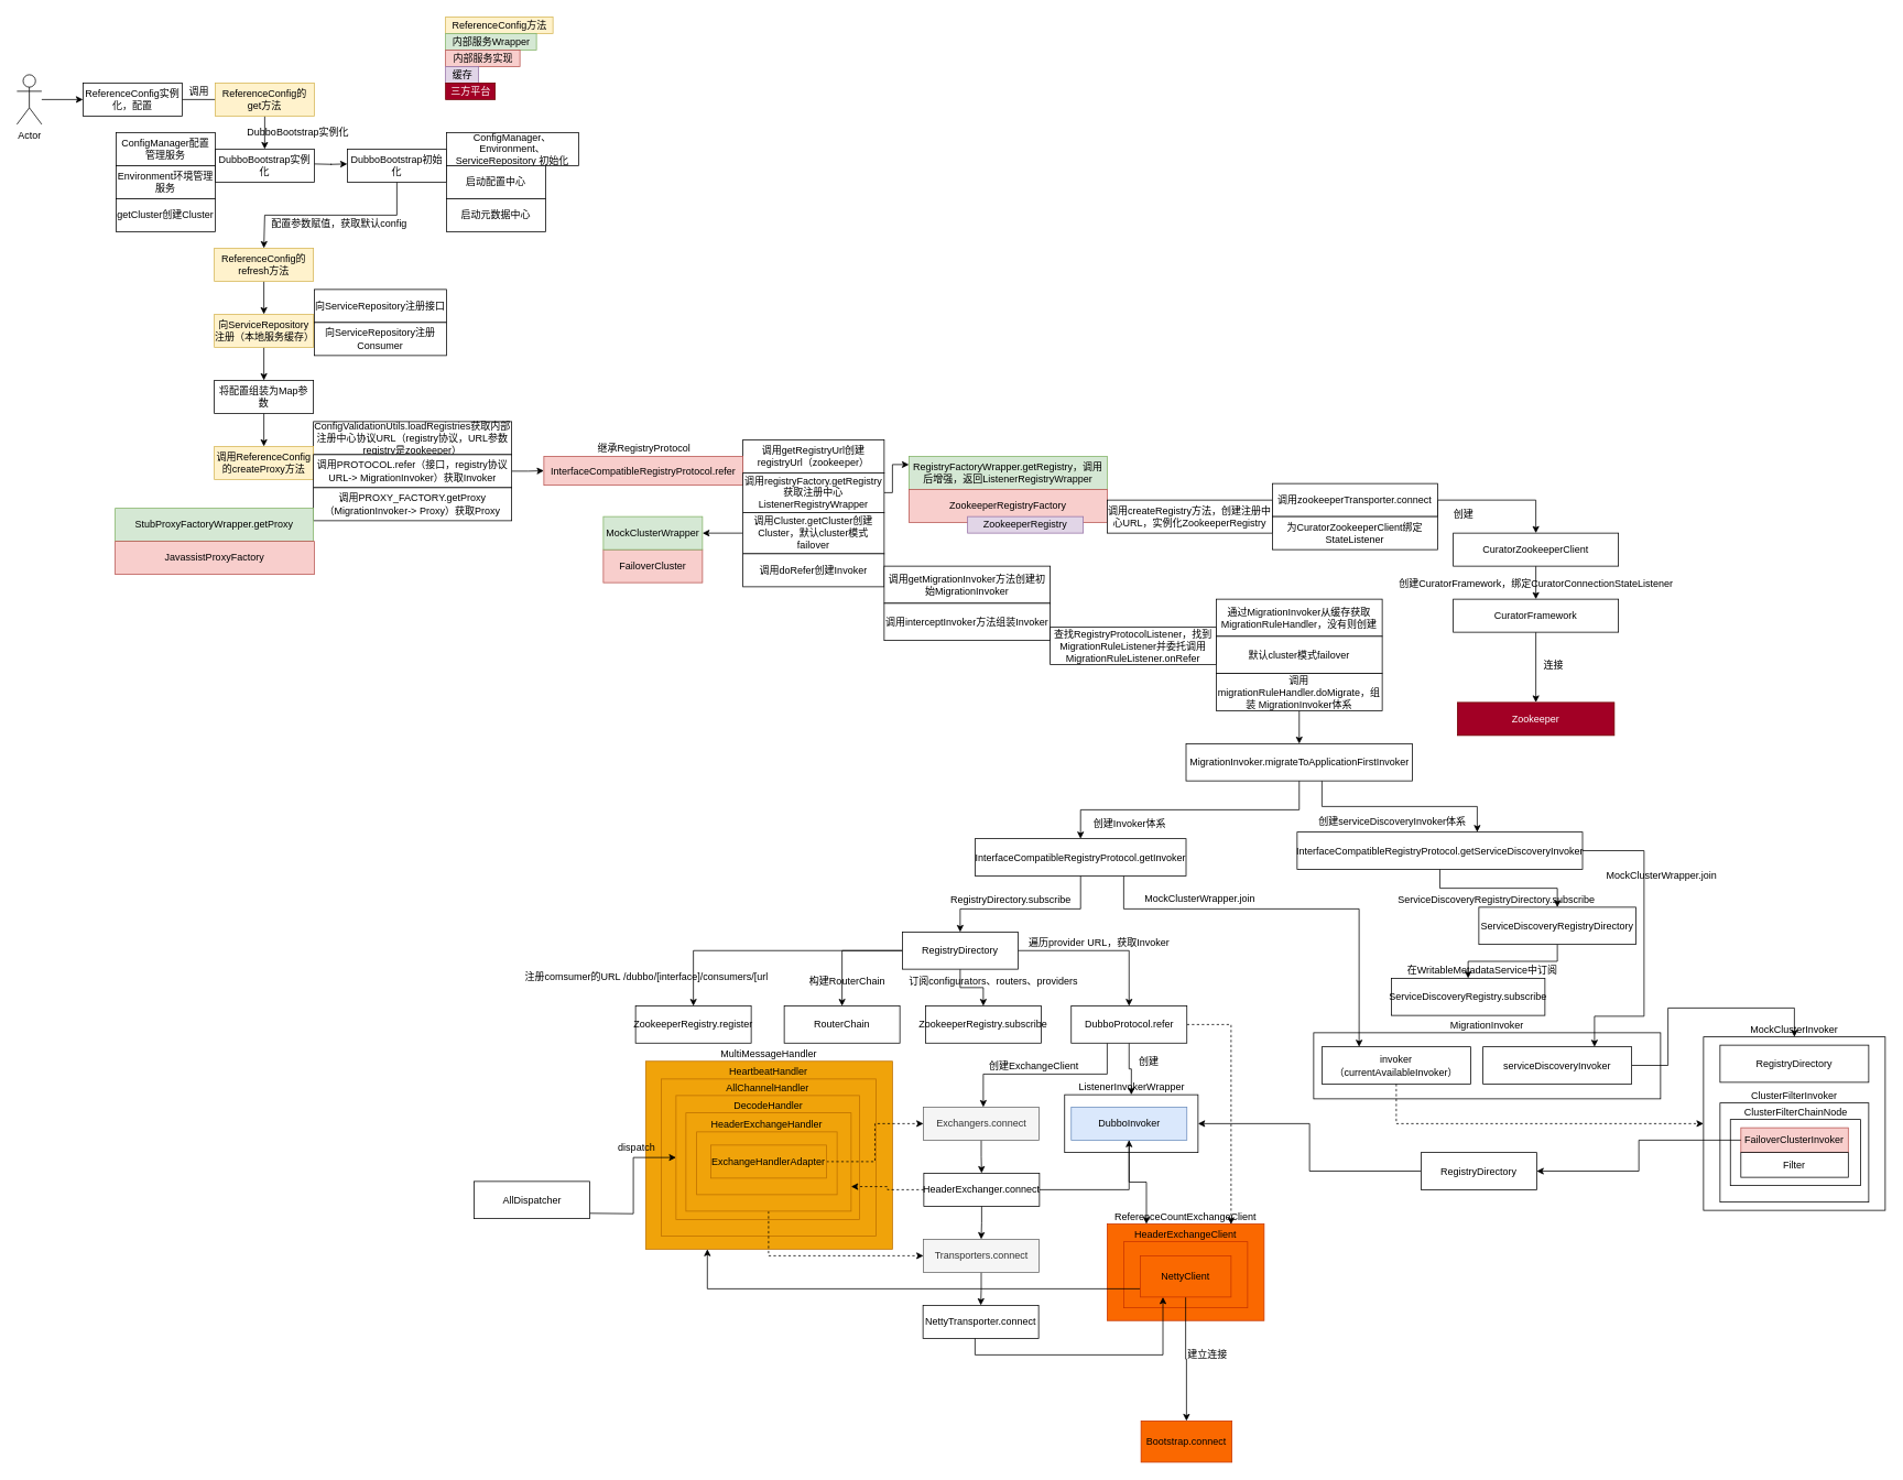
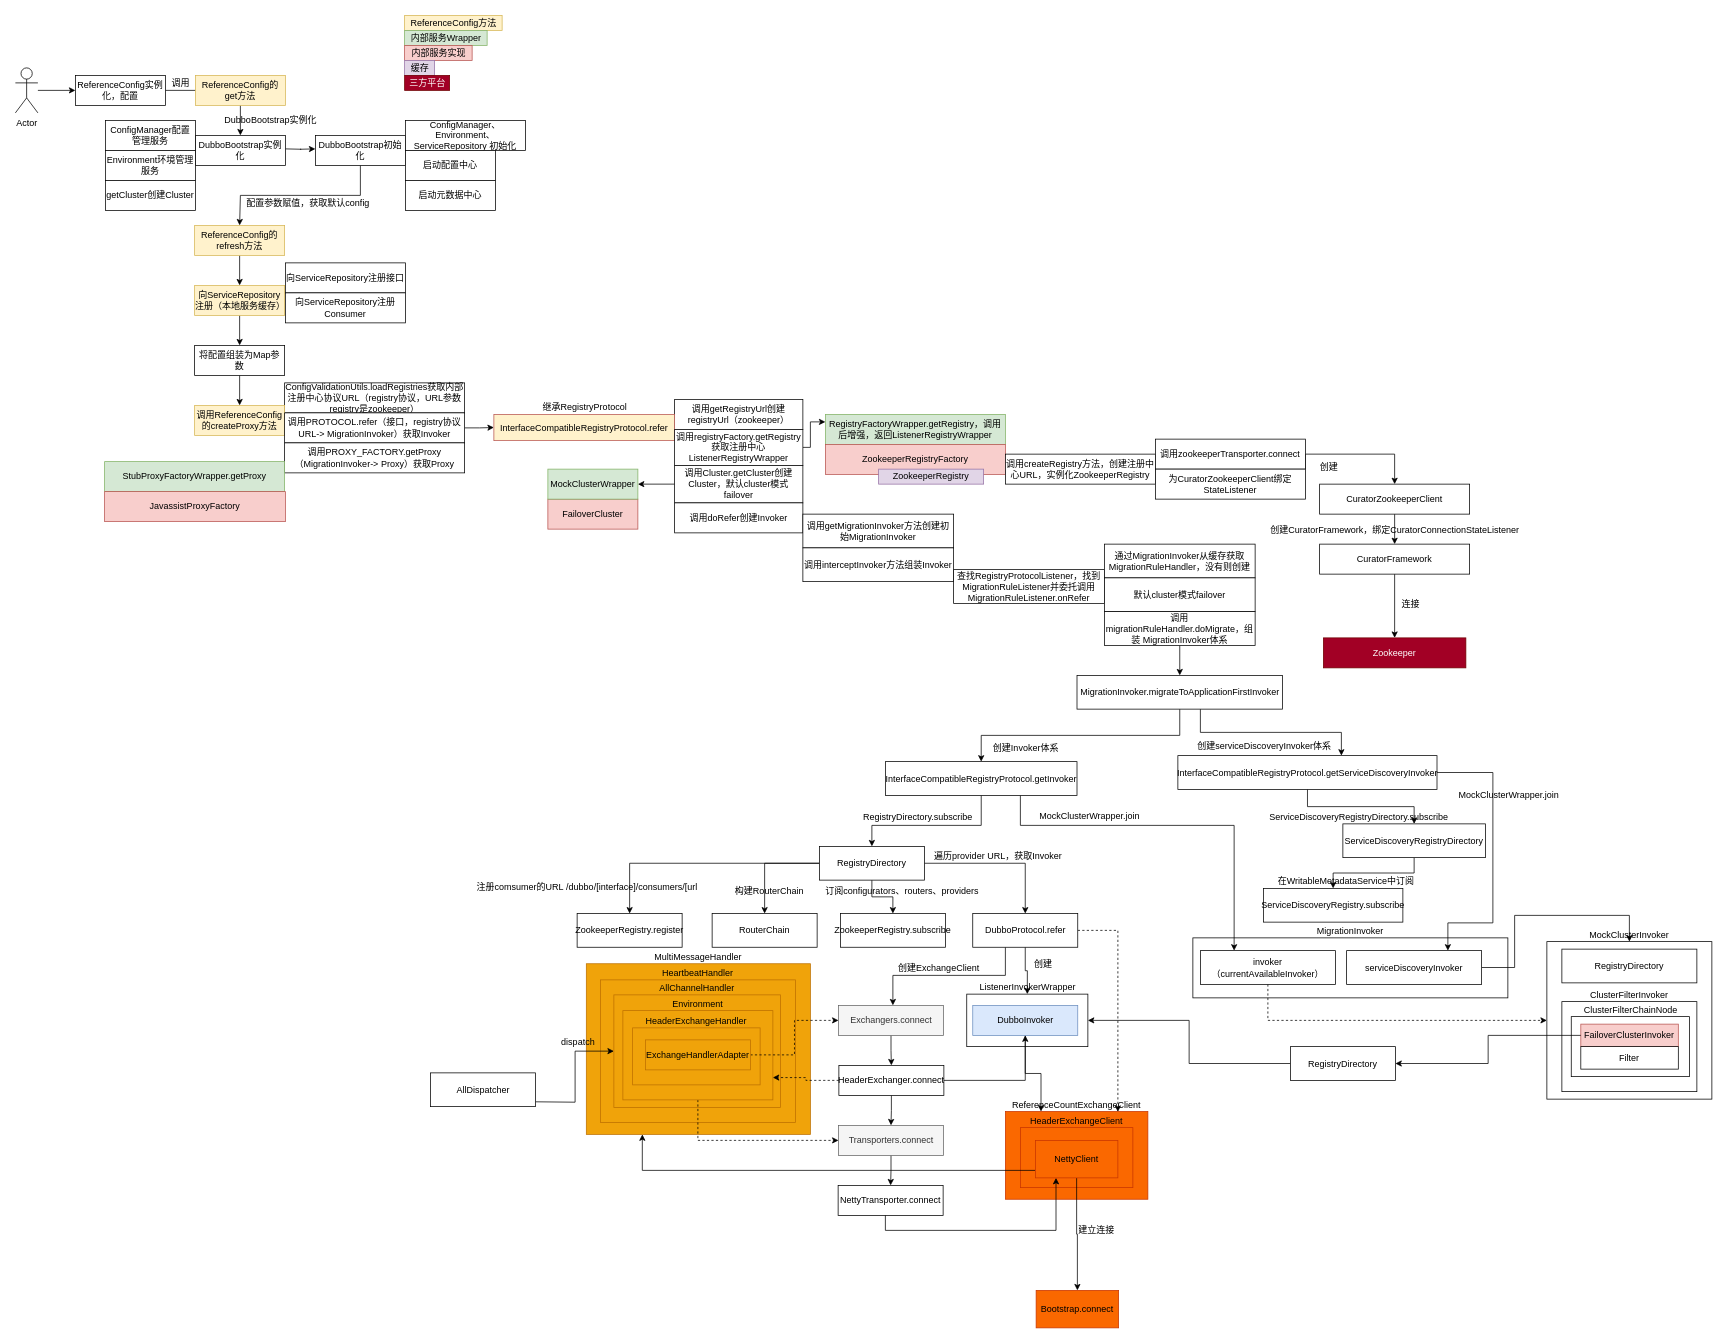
- <mxCell id="45" value="InterfaceCompatibleRegistryProtocol.refer" style="rounded=0;whiteSpace=wrap;html=1;fillColor=#f8cecc;strokeColor=#b85450;" parent="1" vertex="1"><mxGeometry x="658" y="552" width="241" height="35" as="geometry" /></mxCell>
+ <mxCell id="45" value="InterfaceCompatibleRegistryProtocol.refer" style="rounded=0;whiteSpace=wrap;html=1;fillColor=#fff2cc;strokeColor=#b85450;" parent="1" vertex="1"><mxGeometry x="658" y="552" width="241" height="35" as="geometry" /></mxCell>
- <mxCell id="8" value="&lt;div style=&quot;text-align: left&quot;&gt;DecodeHandler&lt;br&gt;&lt;/div&gt;" style="rounded=0;whiteSpace=wrap;html=1;fillColor=#f0a30a;fontColor=#000000;strokeColor=#BD7000;labelPosition=center;verticalLabelPosition=top;align=center;verticalAlign=bottom;" parent="1" vertex="1"><mxGeometry x="830" y="1347" width="200" height="119" as="geometry" /></mxCell>
+ <mxCell id="8" value="&lt;div style=&quot;text-align: left&quot;&gt;Environment&lt;br&gt;&lt;/div&gt;" style="rounded=0;whiteSpace=wrap;html=1;fillColor=#f0a30a;fontColor=#000000;strokeColor=#BD7000;labelPosition=center;verticalLabelPosition=top;align=center;verticalAlign=bottom;" parent="1" vertex="1"><mxGeometry x="830" y="1347" width="200" height="119" as="geometry" /></mxCell>
